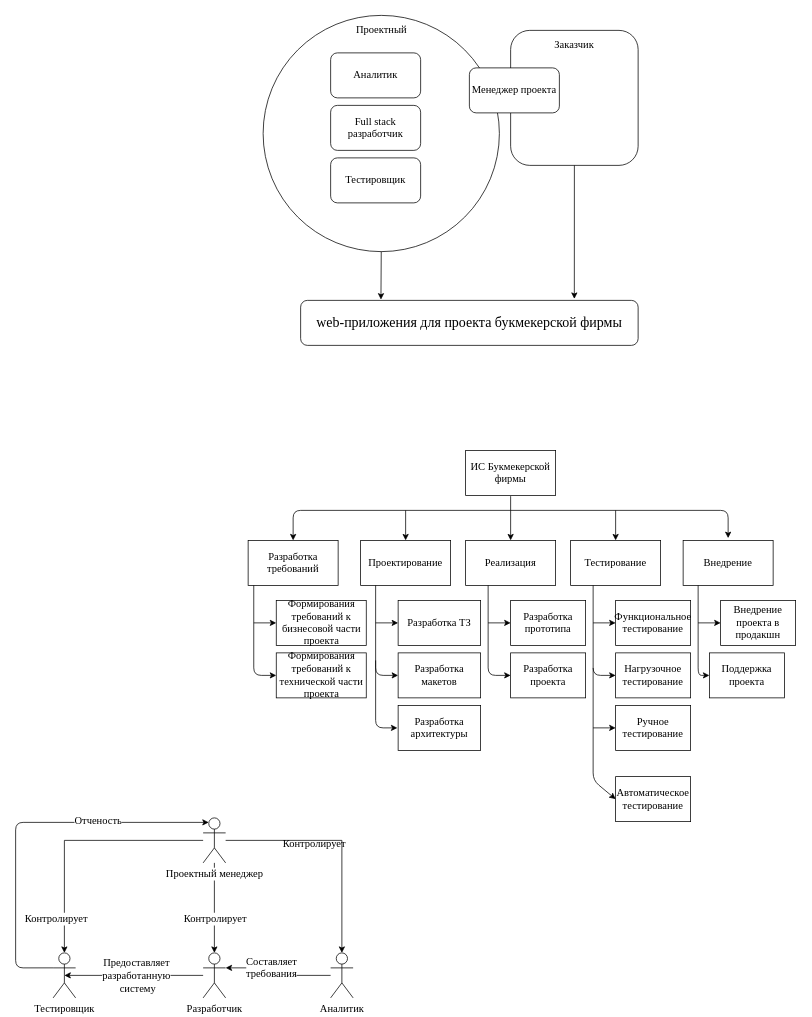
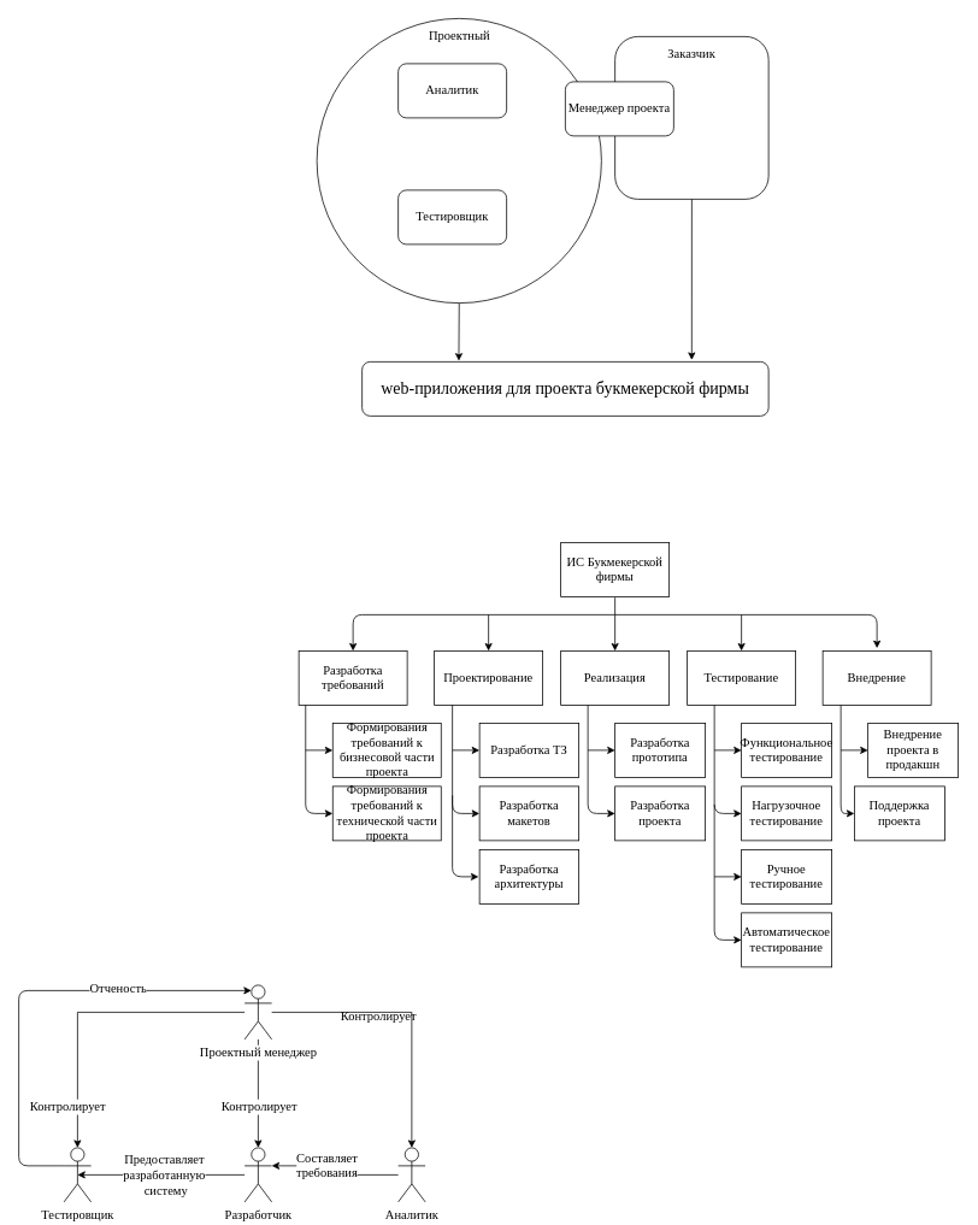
- <mxCell id="8" value="&lt;span lang=&quot;EN-US&quot; style=&quot;font-size: 14px;&quot;&gt;Full stack&lt;/span&gt;&lt;span style=&quot;font-size: 14px;&quot;&gt; разработчик&lt;/span&gt;" style="rounded=1;whiteSpace=wrap;html=1;fontFamily=Times New Roman;fontSize=14;" vertex="1" parent="1"><mxGeometry x="440" y="140" width="120" height="60" as="geometry" /></mxCell>
- <mxCell id="43" value="Автоматическое тестирование" style="rounded=0;whiteSpace=wrap;html=1;fontFamily=Times New Roman;fontSize=14;" vertex="1" parent="1"><mxGeometry x="820" y="1035" width="100" height="60" as="geometry" /></mxCell>
+ <mxCell id="43" value="Автоматическое тестирование" style="rounded=0;whiteSpace=wrap;html=1;fontFamily=Times New Roman;fontSize=14;" vertex="1" parent="1"><mxGeometry x="820" y="1010" width="100" height="60" as="geometry" /></mxCell>
